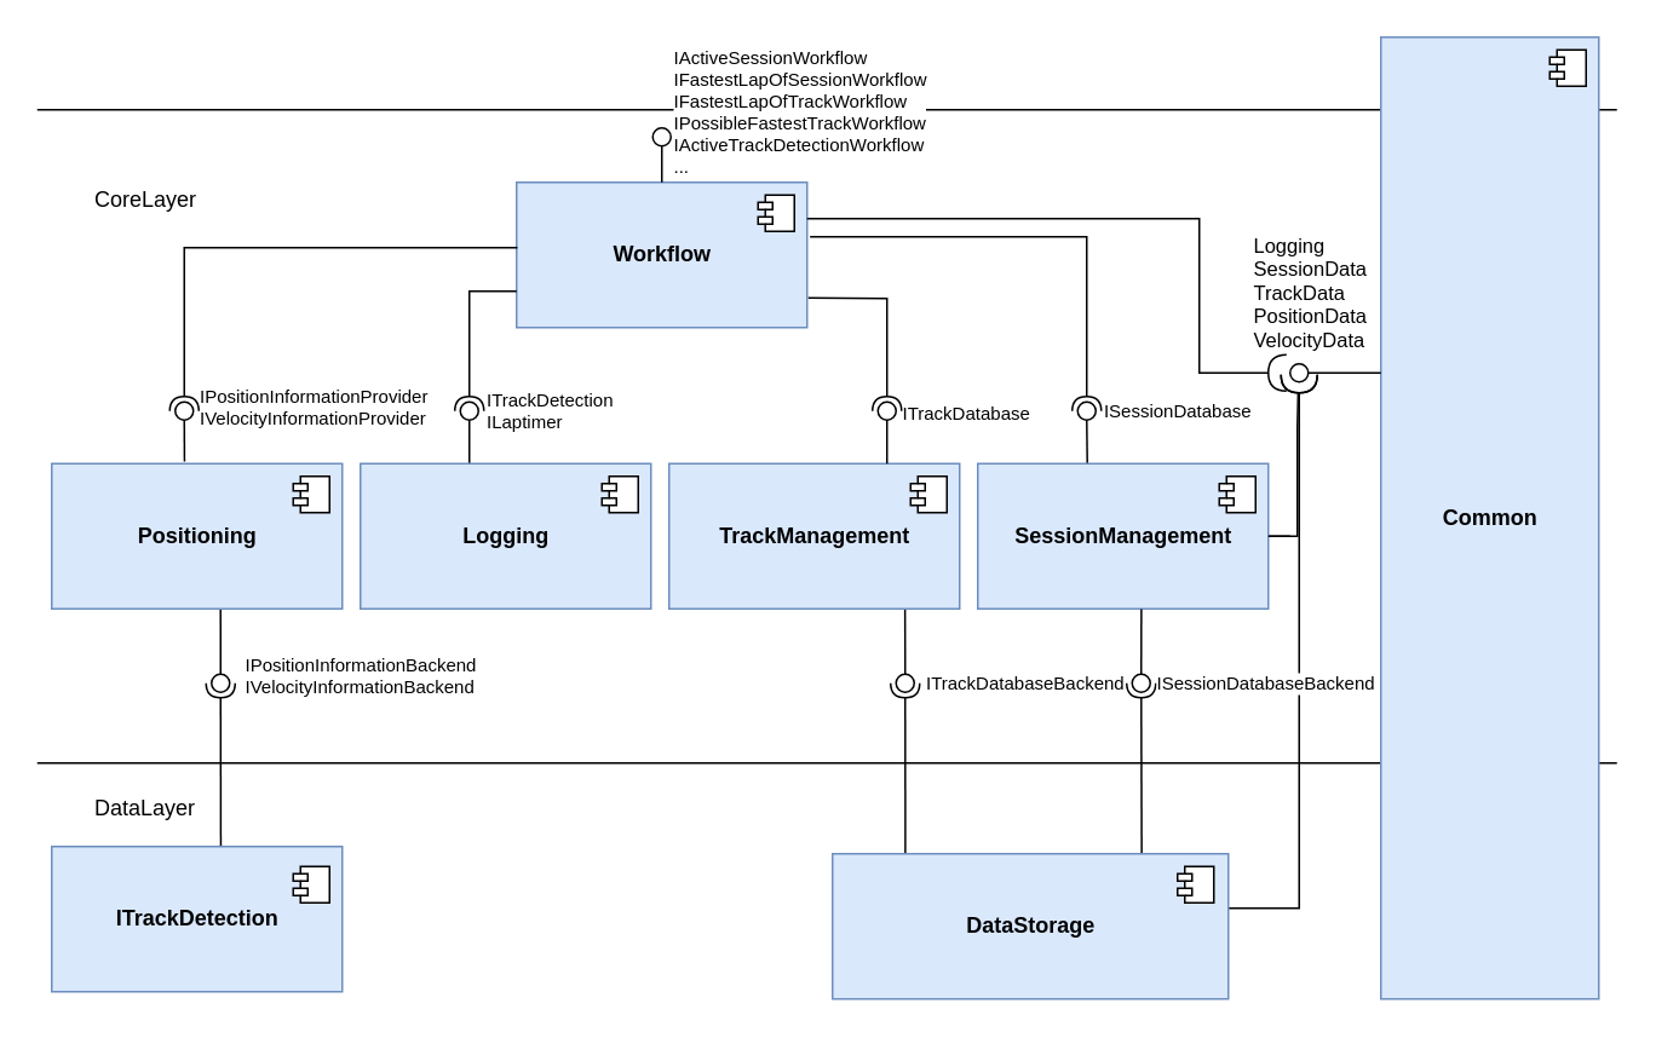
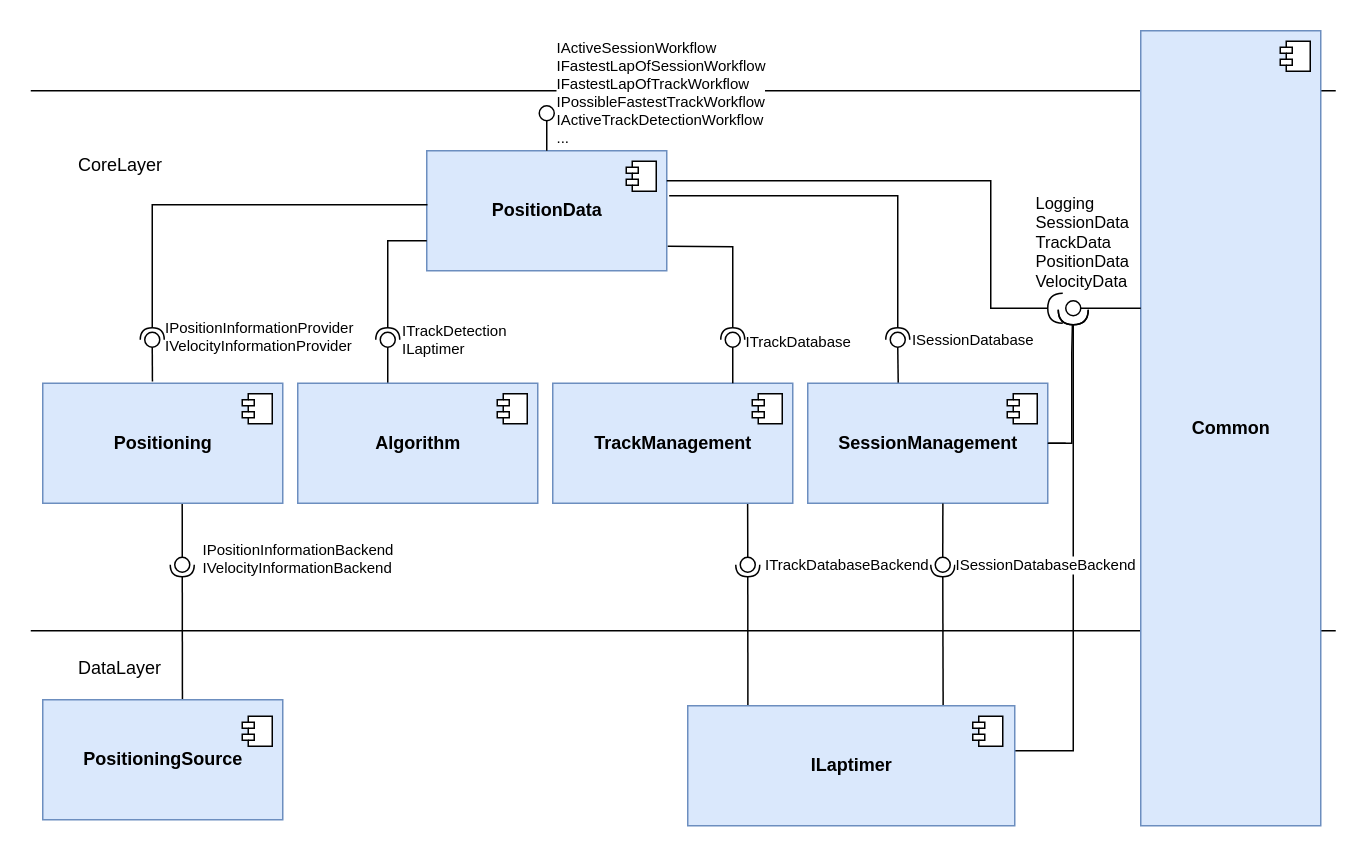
- <mxCell id="36" value="&lt;b&gt;Workflow&lt;/b&gt;" style="html=1;dropTarget=0;fillColor=#dae8fc;strokeColor=#6c8ebf;" parent="1" vertex="1"><mxGeometry x="284" y="100" width="160" height="80" as="geometry" /></mxCell>
+ <mxCell id="36" value="&lt;b&gt;PositionData&lt;/b&gt;" style="html=1;dropTarget=0;fillColor=#dae8fc;strokeColor=#6c8ebf;" parent="1" vertex="1"><mxGeometry x="284" y="100" width="160" height="80" as="geometry" /></mxCell>
- <mxCell id="18" value="&lt;b&gt;Logging&lt;/b&gt;" style="html=1;dropTarget=0;fillColor=#dae8fc;strokeColor=#6c8ebf;" parent="1" vertex="1"><mxGeometry x="198" y="255" width="160" height="80" as="geometry" /></mxCell>
+ <mxCell id="18" value="&lt;b&gt;Algorithm&lt;/b&gt;" style="html=1;dropTarget=0;fillColor=#dae8fc;strokeColor=#6c8ebf;" parent="1" vertex="1"><mxGeometry x="198" y="255" width="160" height="80" as="geometry" /></mxCell>
- <mxCell id="23" value="&lt;b&gt;ITrackDetection&lt;/b&gt;" style="html=1;dropTarget=0;fillColor=#dae8fc;strokeColor=#6c8ebf;" parent="1" vertex="1"><mxGeometry x="28" y="466" width="160" height="80" as="geometry" /></mxCell>
+ <mxCell id="23" value="&lt;b&gt;PositioningSource&lt;/b&gt;" style="html=1;dropTarget=0;fillColor=#dae8fc;strokeColor=#6c8ebf;" parent="1" vertex="1"><mxGeometry x="28" y="466" width="160" height="80" as="geometry" /></mxCell>
- <mxCell id="21" value="&lt;b&gt;DataStorage&lt;/b&gt;" style="html=1;dropTarget=0;fillColor=#dae8fc;strokeColor=#6c8ebf;" parent="1" vertex="1"><mxGeometry x="458" y="470" width="218" height="80" as="geometry" /></mxCell>
+ <mxCell id="21" value="&lt;b&gt;ILaptimer&lt;/b&gt;" style="html=1;dropTarget=0;fillColor=#dae8fc;strokeColor=#6c8ebf;" parent="1" vertex="1"><mxGeometry x="458" y="470" width="218" height="80" as="geometry" /></mxCell>
